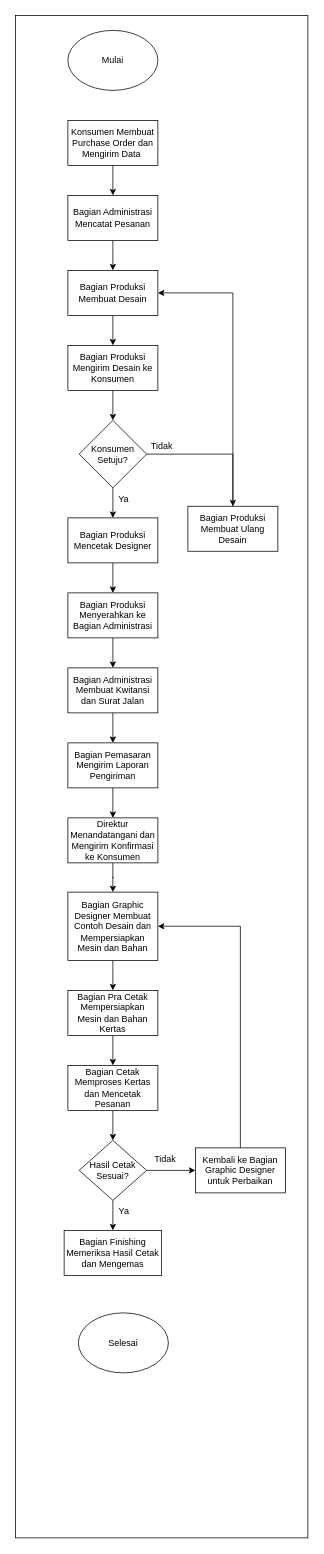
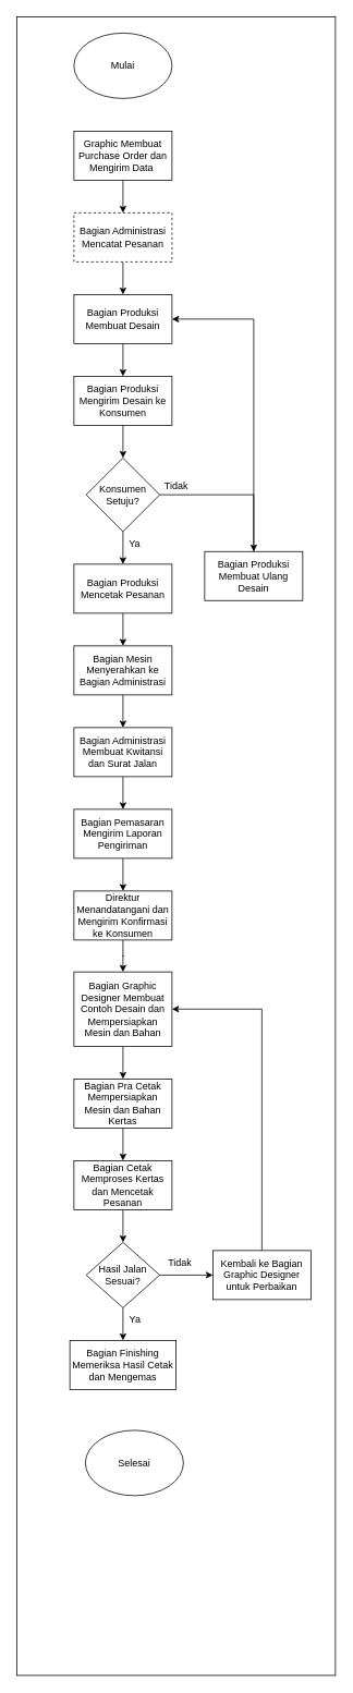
- <mxCell id="5" value="Konsumen Membuat Purchase Order dan Mengirim Data&amp;nbsp;" style="whiteSpace=wrap;html=1;" parent="1" vertex="1"><mxGeometry x="90" y="160" width="120" height="60" as="geometry" /></mxCell>
+ <mxCell id="5" value="Graphic Membuat Purchase Order dan Mengirim Data&amp;nbsp;" style="whiteSpace=wrap;html=1;" parent="1" vertex="1"><mxGeometry x="90" y="160" width="120" height="60" as="geometry" /></mxCell>
- <mxCell id="7" value="Bagian Administrasi Mencatat Pesanan" style="whiteSpace=wrap;html=1;" parent="1" vertex="1"><mxGeometry x="90" y="260" width="120" height="60" as="geometry" /></mxCell>
+ <mxCell id="7" value="Bagian Administrasi Mencatat Pesanan" style="whiteSpace=wrap;html=1;dashed=1;" parent="1" vertex="1"><mxGeometry x="90" y="260" width="120" height="60" as="geometry" /></mxCell>
- <mxCell id="19" value="Bagian Produksi Mencetak Designer" style="whiteSpace=wrap;html=1;" parent="1" vertex="1"><mxGeometry x="90" y="690" width="120" height="60" as="geometry" /></mxCell>
+ <mxCell id="19" value="Bagian Produksi Mencetak Pesanan" style="whiteSpace=wrap;html=1;" parent="1" vertex="1"><mxGeometry x="90" y="690" width="120" height="60" as="geometry" /></mxCell>
- <mxCell id="22" value="Bagian Produksi Menyerahkan ke Bagian Administrasi" style="whiteSpace=wrap;html=1;" parent="1" vertex="1"><mxGeometry x="90" y="790" width="120" height="60" as="geometry" /></mxCell>
+ <mxCell id="22" value="Bagian Mesin Menyerahkan ke Bagian Administrasi" style="whiteSpace=wrap;html=1;" parent="1" vertex="1"><mxGeometry x="90" y="790" width="120" height="60" as="geometry" /></mxCell>
- <mxCell id="39" value="Hasil Cetak Sesuai?" style="rhombus;whiteSpace=wrap;html=1;" vertex="1" parent="1"><mxGeometry x="105" y="1520" width="90" height="80" as="geometry" /></mxCell>
+ <mxCell id="39" value="Hasil Jalan Sesuai?" style="rhombus;whiteSpace=wrap;html=1;" vertex="1" parent="1"><mxGeometry x="105" y="1520" width="90" height="80" as="geometry" /></mxCell>
